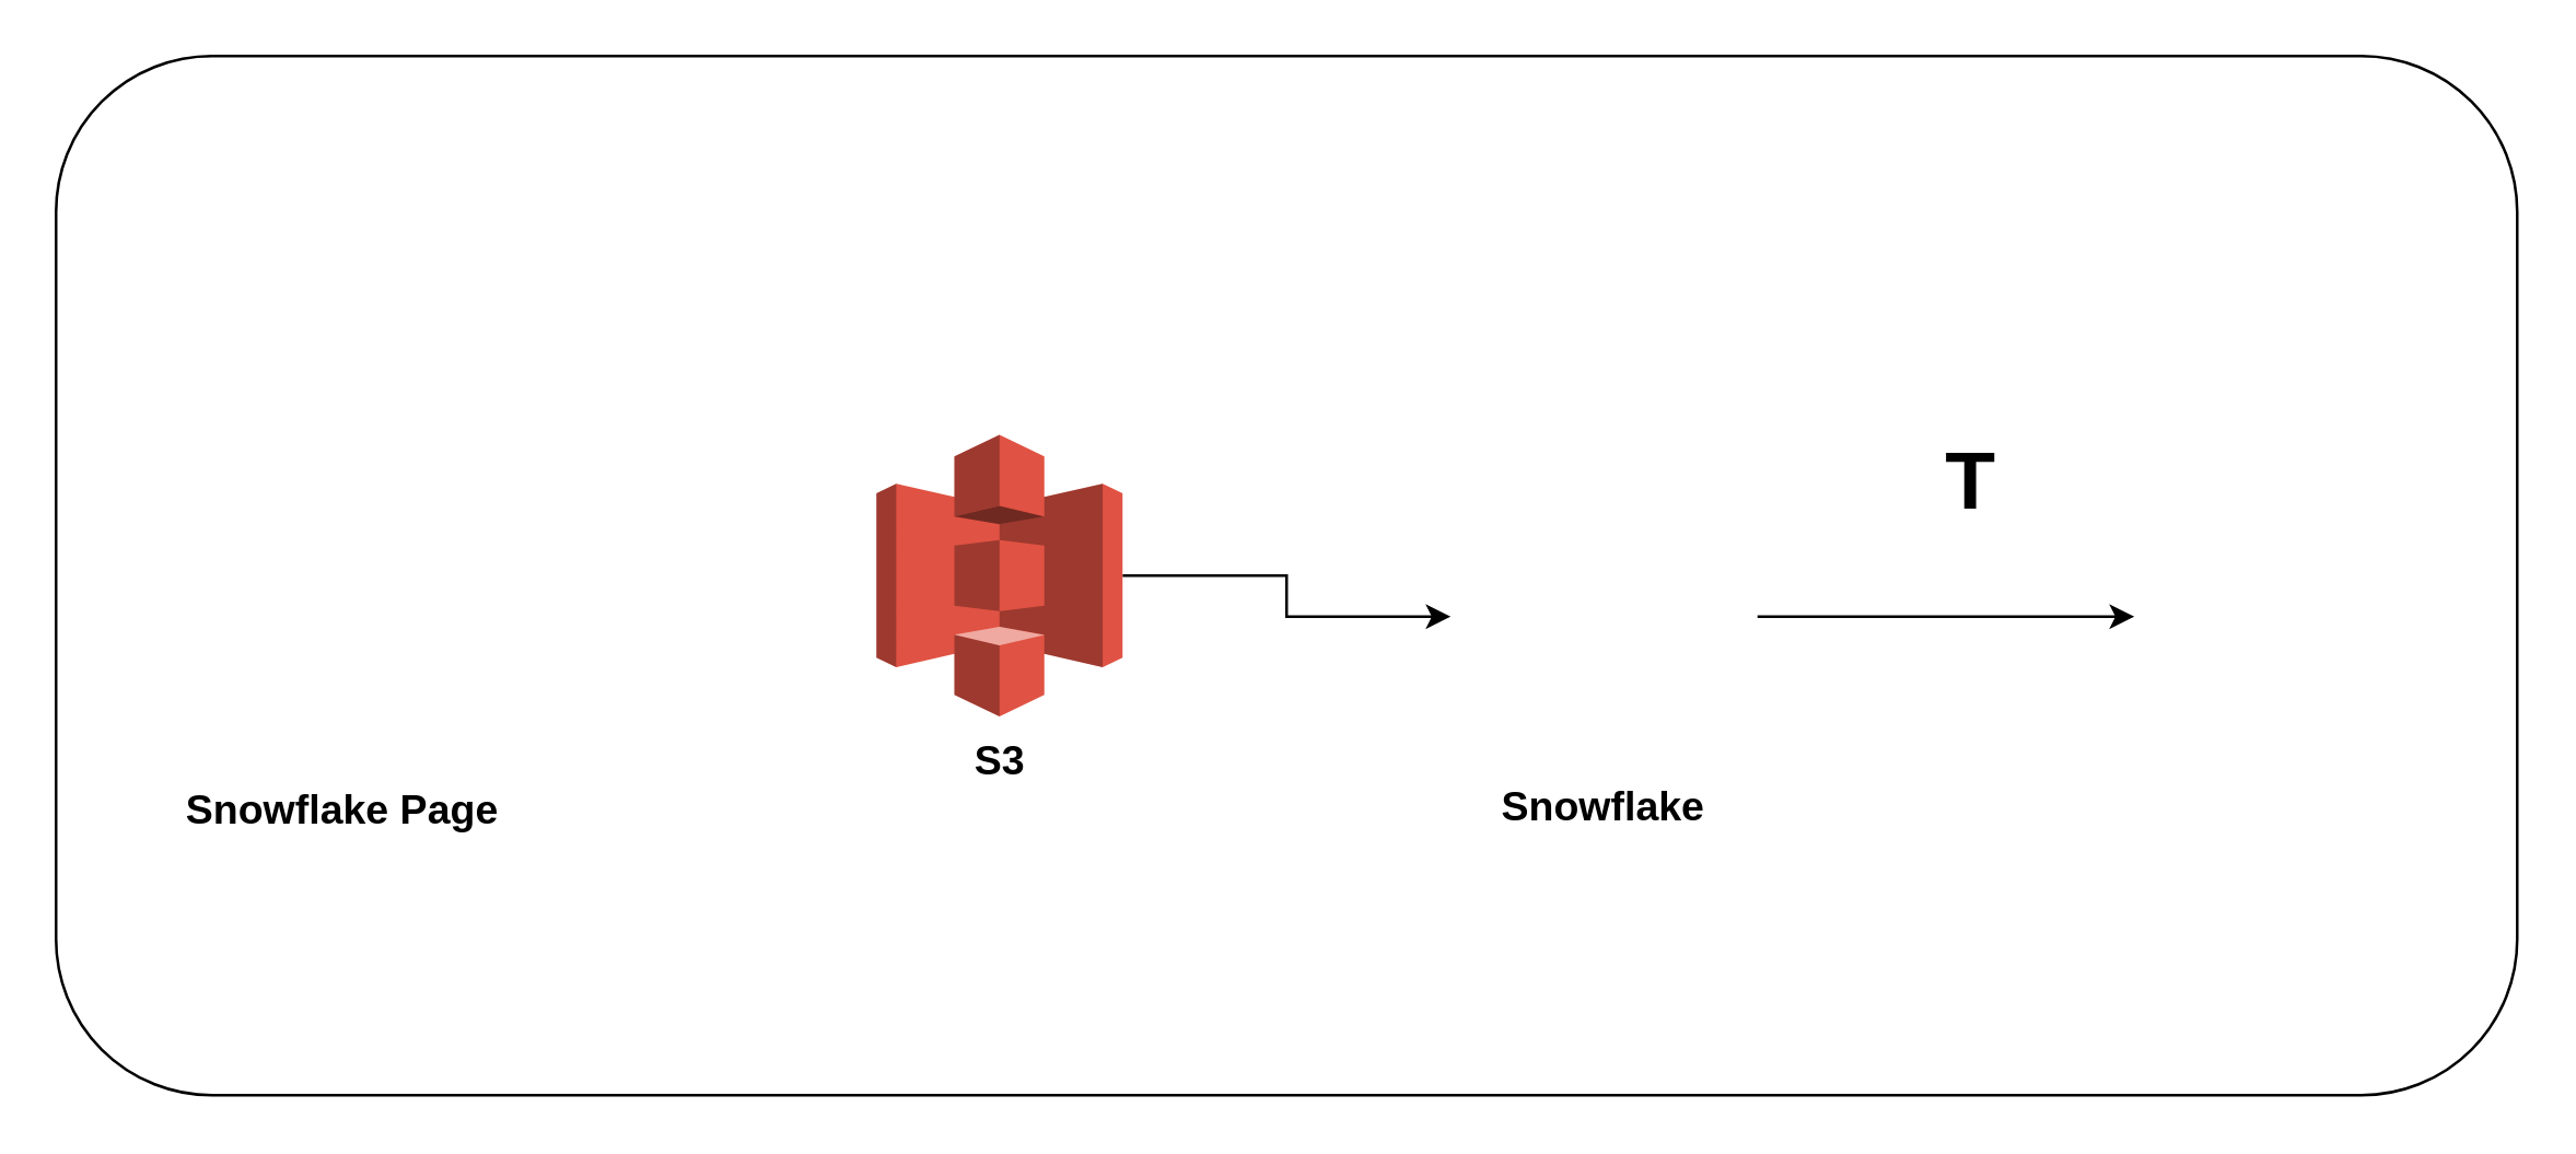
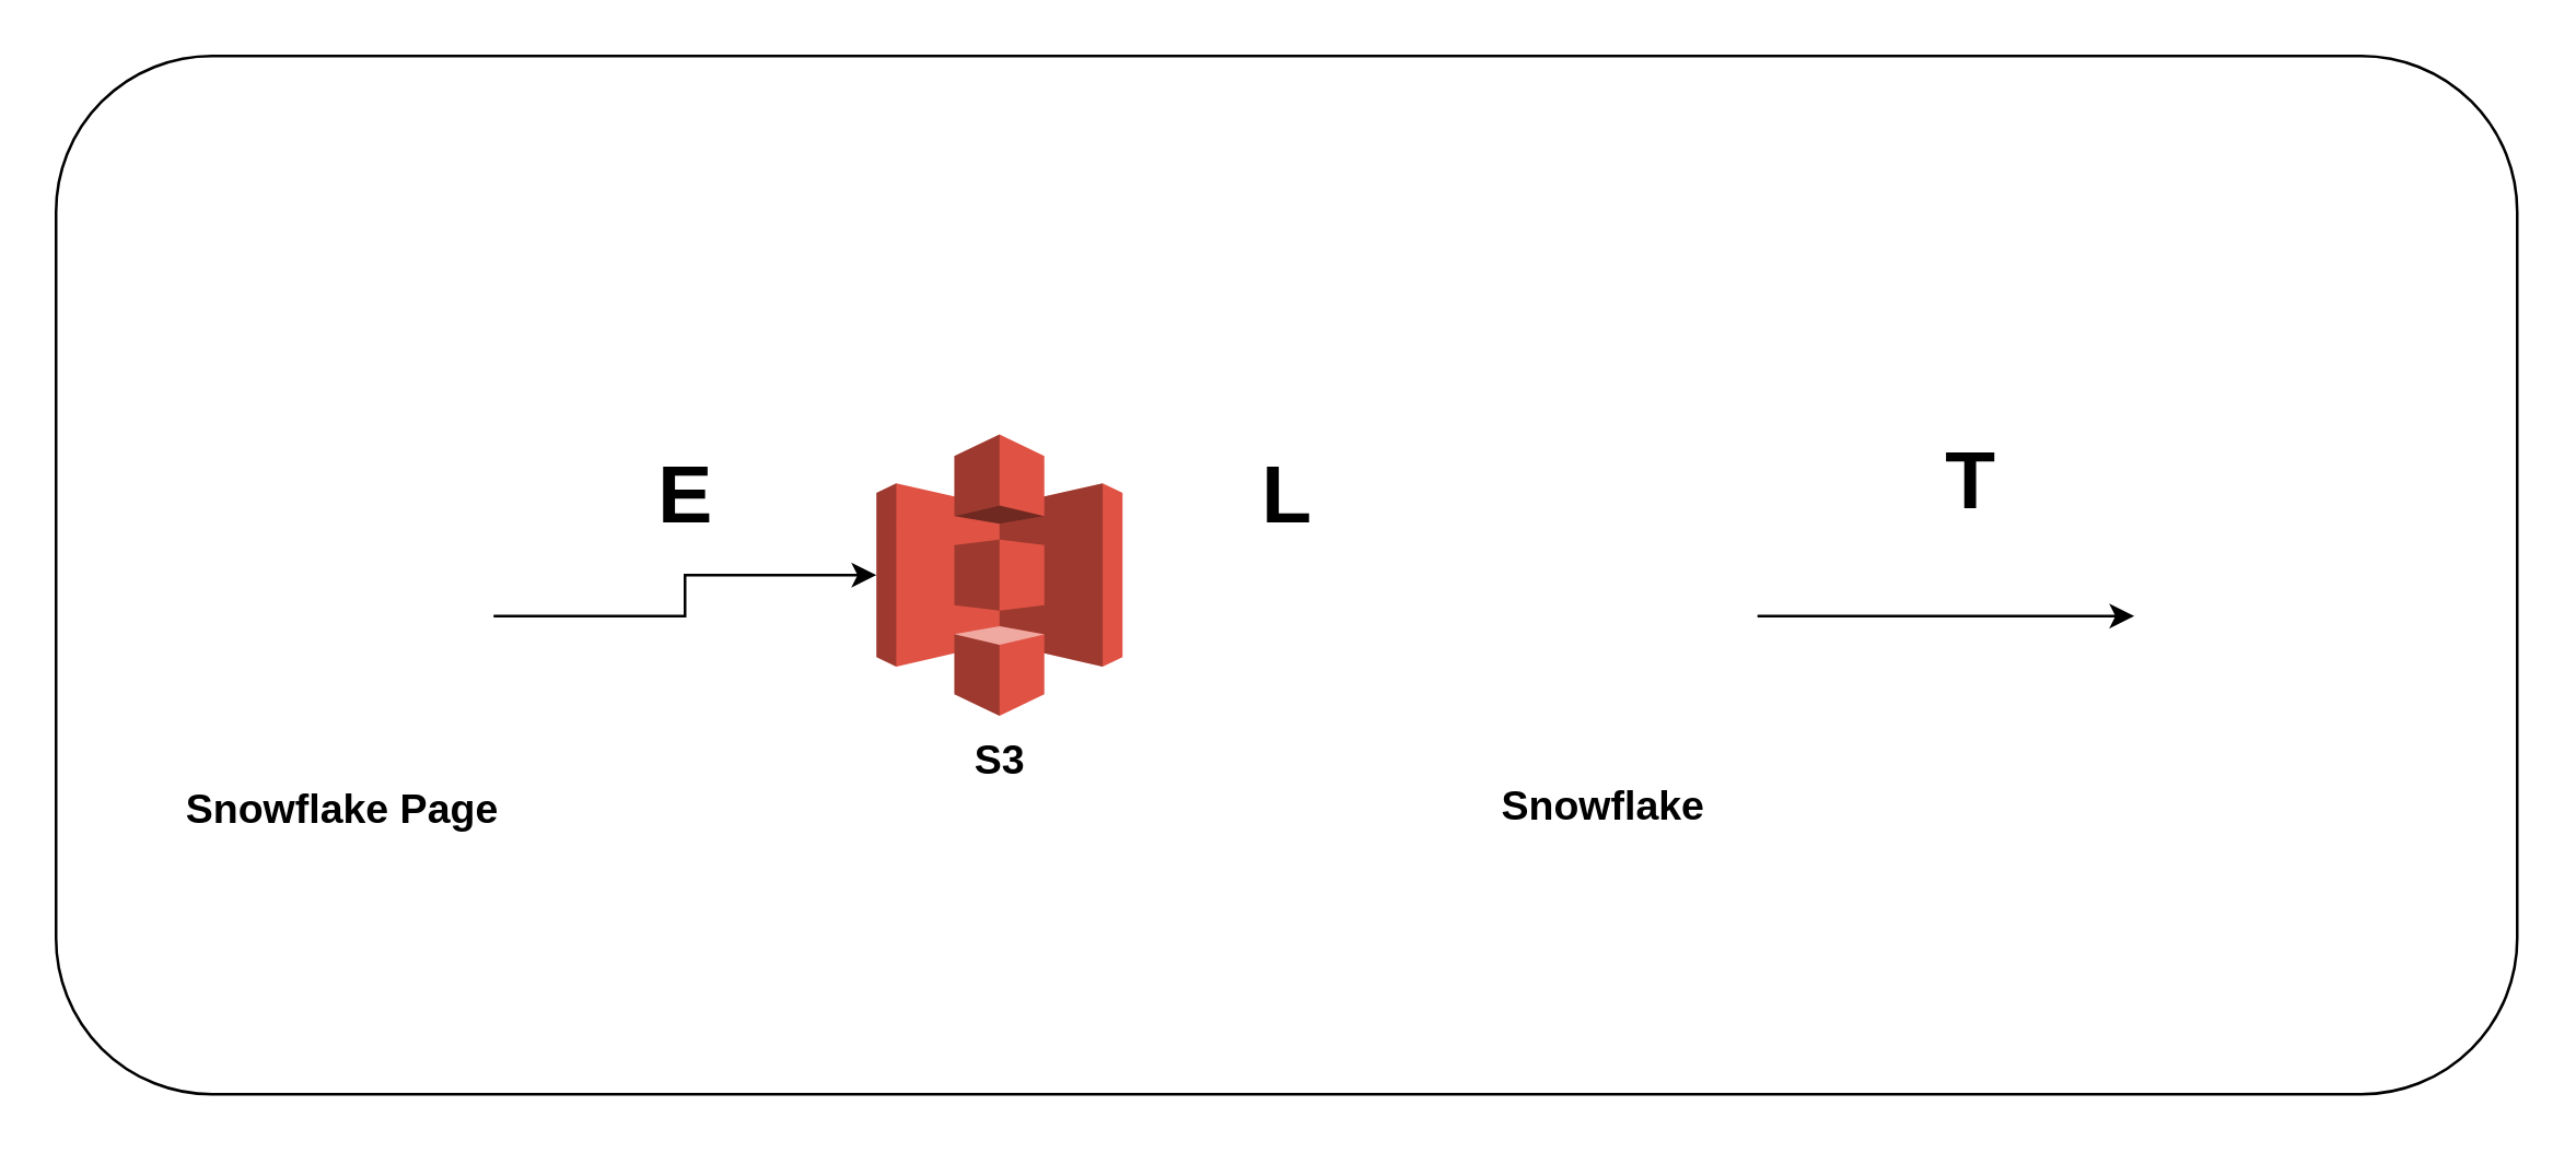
+ <mxCell id="11" value="&lt;font size=&quot;1&quot; style=&quot;&quot;&gt;&lt;b style=&quot;font-size: 30px;&quot;&gt;E&lt;/b&gt;&lt;/font&gt;" style="text;html=1;align=center;verticalAlign=middle;resizable=0;points=[];autosize=1;strokeColor=none;fillColor=none;" vertex="1" parent="1"><mxGeometry x="230" y="155" width="40" height="50" as="geometry" /></mxCell>
+ <mxCell id="12" value="&lt;font size=&quot;1&quot; style=&quot;&quot;&gt;&lt;b style=&quot;font-size: 30px;&quot;&gt;L&lt;/b&gt;&lt;/font&gt;" style="text;html=1;align=center;verticalAlign=middle;resizable=0;points=[];autosize=1;strokeColor=none;fillColor=none;" vertex="1" parent="1"><mxGeometry x="450" y="155" width="40" height="50" as="geometry" /></mxCell>
- <mxCell id="5" style="edgeStyle=orthogonalEdgeStyle;rounded=0;orthogonalLoop=1;jettySize=auto;html=1;exitX=1;exitY=0.5;exitDx=0;exitDy=0;exitPerimeter=0;entryX=0;entryY=0.5;entryDx=0;entryDy=0;" edge="1" parent="1" source="6" target="8"><mxGeometry relative="1" as="geometry" /></mxCell>
+ <mxCell id="3" style="edgeStyle=orthogonalEdgeStyle;rounded=0;orthogonalLoop=1;jettySize=auto;html=1;exitX=1;exitY=0.5;exitDx=0;exitDy=0;" edge="1" parent="1" source="4" target="6"><mxGeometry relative="1" as="geometry" /></mxCell>
